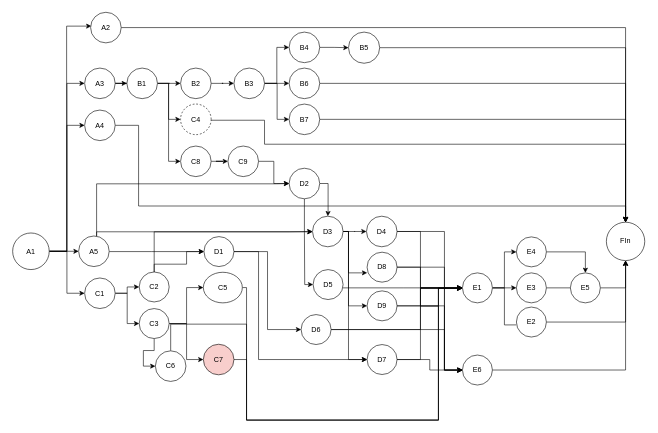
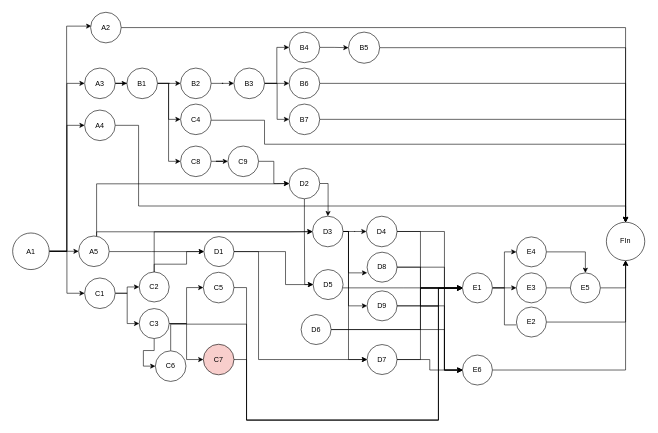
- <mxCell id="28" value="C4" style="ellipse;whiteSpace=wrap;html=1;aspect=fixed;dashed=1;" parent="1" vertex="1"><mxGeometry x="300" y="173" width="51" height="51" as="geometry" /></mxCell>
+ <mxCell id="28" value="C4" style="ellipse;whiteSpace=wrap;html=1;aspect=fixed;" parent="1" vertex="1"><mxGeometry x="300" y="173" width="51" height="51" as="geometry" /></mxCell>
+ <mxCell id="58" style="edgeStyle=orthogonalEdgeStyle;rounded=0;orthogonalLoop=1;jettySize=auto;html=1;" edge="1" parent="1" source="61" target="74"><mxGeometry relative="1" as="geometry"><Array as="points"><mxPoint x="475" y="419" /><mxPoint x="475" y="474" /></Array></mxGeometry></mxCell>
- <mxCell id="30" value="C5" style="ellipse;whiteSpace=wrap;html=1;aspect=fixed;" parent="1" vertex="1"><mxGeometry x="338" y="453.5" width="65" height="51" as="geometry" /></mxCell>
+ <mxCell id="30" value="C5" style="ellipse;whiteSpace=wrap;html=1;aspect=fixed;" parent="1" vertex="1"><mxGeometry x="338" y="453.5" width="51" height="51" as="geometry" /></mxCell>
- <mxCell id="59" style="edgeStyle=orthogonalEdgeStyle;rounded=0;orthogonalLoop=1;jettySize=auto;html=1;entryX=0;entryY=0.5;entryDx=0;entryDy=0;" edge="1" parent="1" source="61" target="77"><mxGeometry relative="1" as="geometry" /></mxCell>
